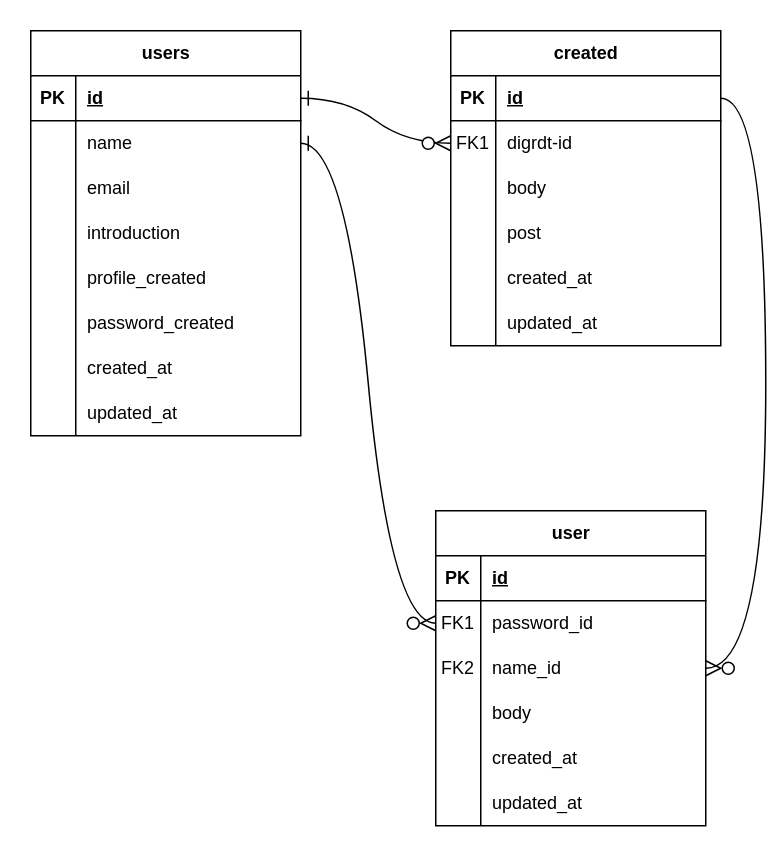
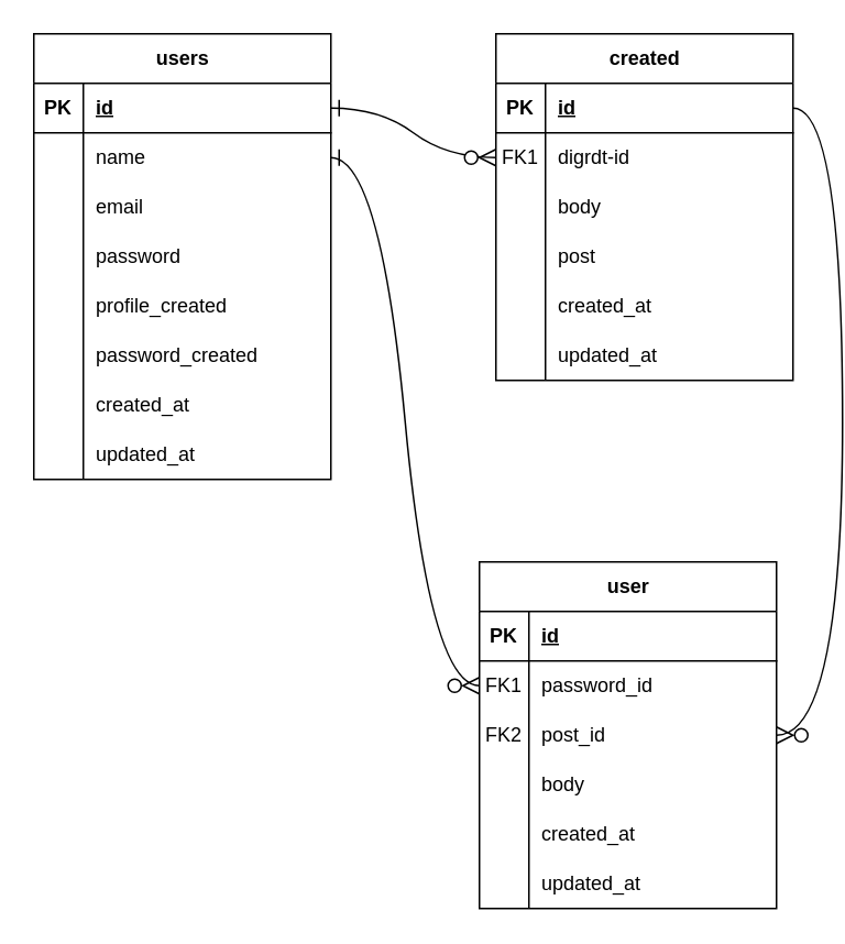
- <mxCell id="14" value="introduction" style="shape=partialRectangle;connectable=0;fillColor=none;top=0;left=0;bottom=0;right=0;align=left;spacingLeft=6;overflow=hidden;whiteSpace=wrap;html=1;" vertex="1" parent="12"><mxGeometry x="30" width="150" height="30" as="geometry"><mxRectangle width="150" height="30" as="alternateBounds" /></mxGeometry></mxCell>
+ <mxCell id="14" value="password" style="shape=partialRectangle;connectable=0;fillColor=none;top=0;left=0;bottom=0;right=0;align=left;spacingLeft=6;overflow=hidden;whiteSpace=wrap;html=1;" vertex="1" parent="12"><mxGeometry x="30" width="150" height="30" as="geometry"><mxRectangle width="150" height="30" as="alternateBounds" /></mxGeometry></mxCell>
- <mxCell id="56" value="name_id" style="shape=partialRectangle;connectable=0;fillColor=none;top=0;left=0;bottom=0;right=0;align=left;spacingLeft=6;overflow=hidden;whiteSpace=wrap;html=1;" vertex="1" parent="54"><mxGeometry x="30" width="150" height="30" as="geometry"><mxRectangle width="150" height="30" as="alternateBounds" /></mxGeometry></mxCell>
+ <mxCell id="56" value="post_id" style="shape=partialRectangle;connectable=0;fillColor=none;top=0;left=0;bottom=0;right=0;align=left;spacingLeft=6;overflow=hidden;whiteSpace=wrap;html=1;" vertex="1" parent="54"><mxGeometry x="30" width="150" height="30" as="geometry"><mxRectangle width="150" height="30" as="alternateBounds" /></mxGeometry></mxCell>
